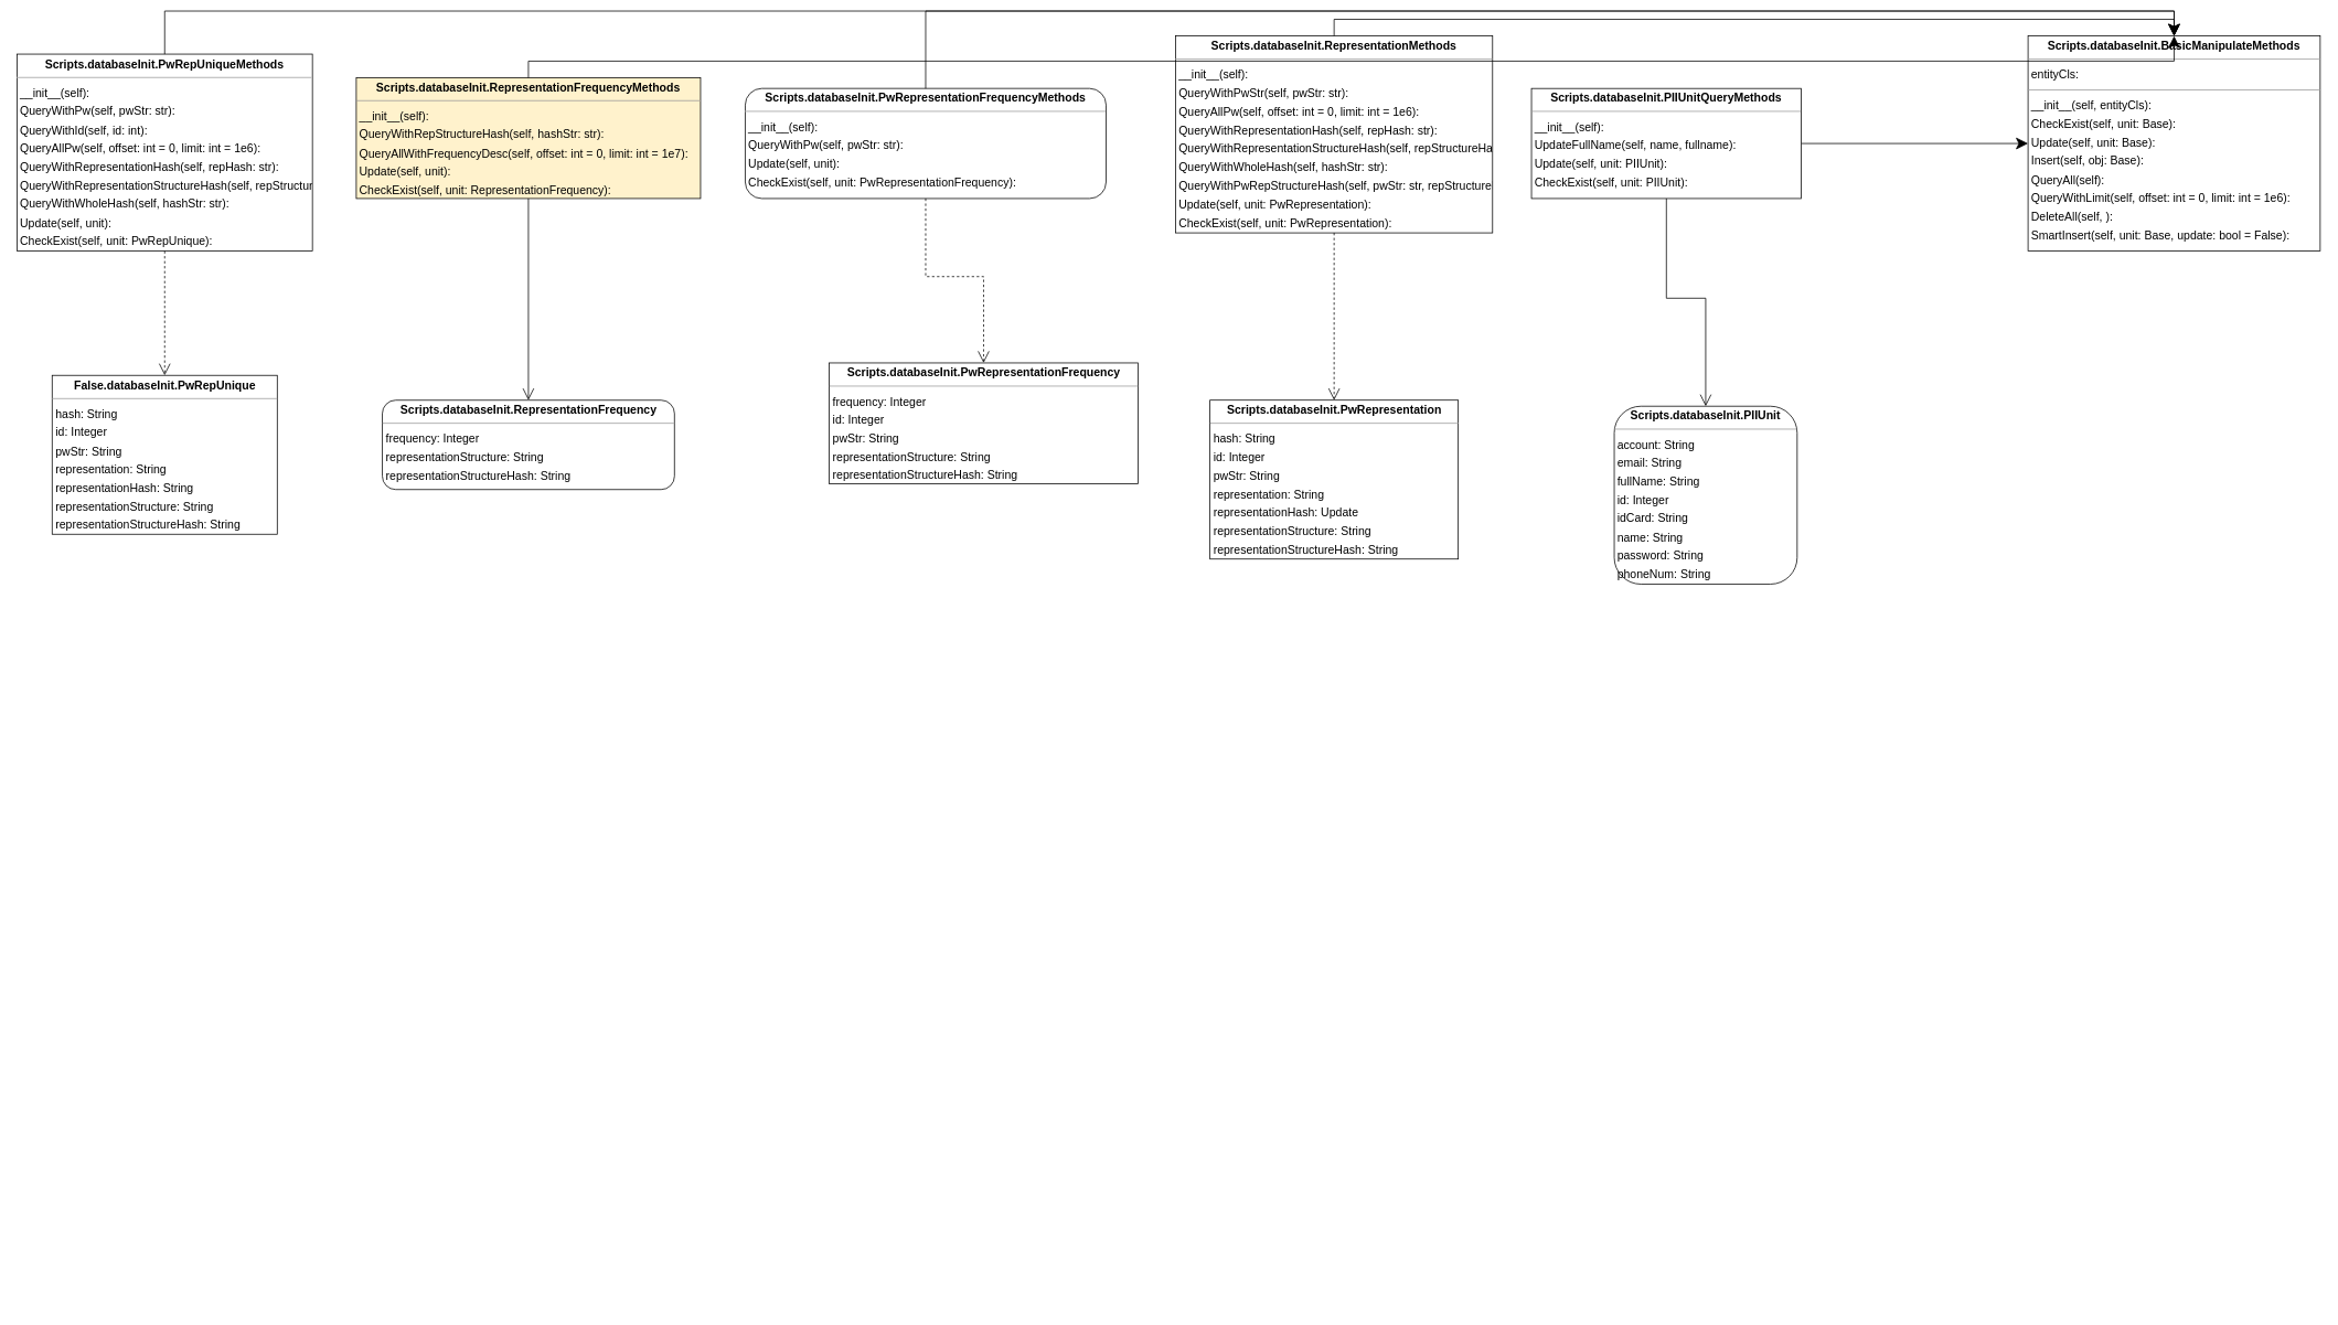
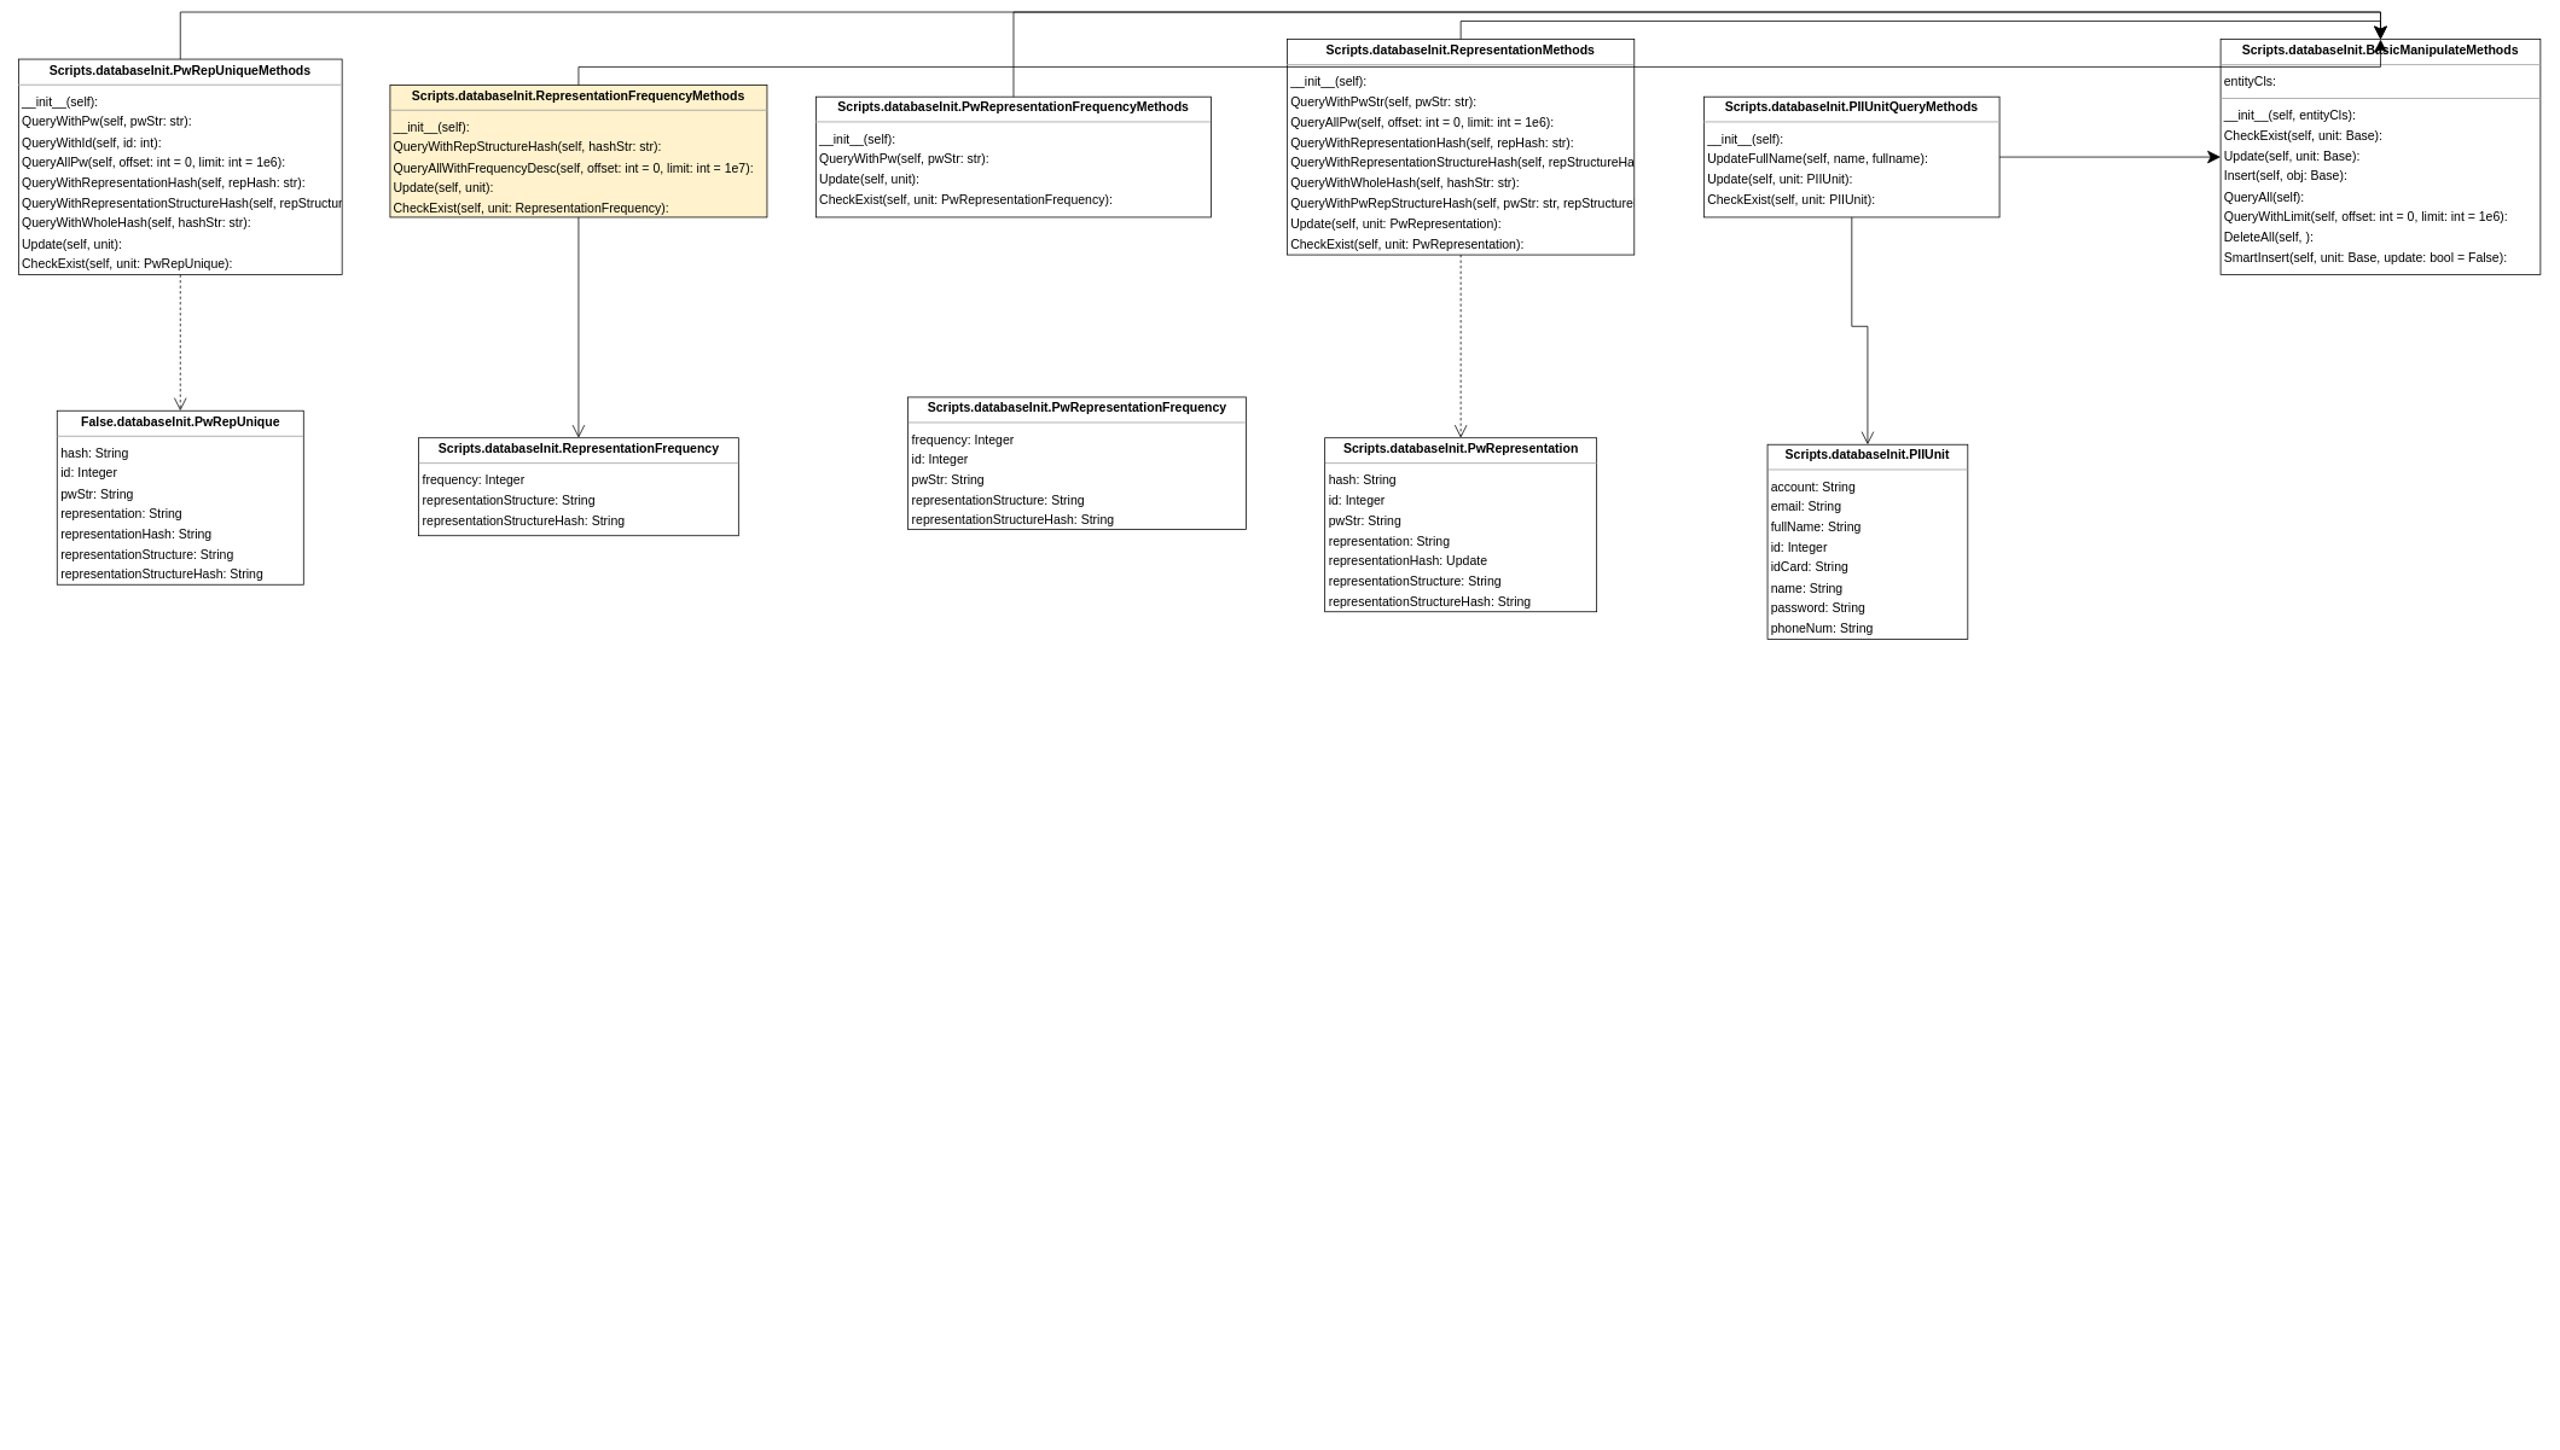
- <mxCell id="11" value="&lt;p style=&quot;margin:0px;margin-top:4px;text-align:center;&quot;&gt;&lt;b&gt;Scripts.databaseInit.PwRepresentationFrequencyMethods&lt;/b&gt;&lt;/p&gt;&lt;hr size=&quot;1&quot;/&gt;&lt;p style=&quot;margin:0 0 0 4px;line-height:1.6;&quot;&gt; __init__(self): &lt;br/&gt; QueryWithPw(self, pwStr: str): &lt;br/&gt; Update(self, unit): &lt;br/&gt; CheckExist(self, unit: PwRepresentationFrequency): &lt;/p&gt;" style="verticalAlign=top;align=left;overflow=fill;fontSize=14;fontFamily=Helvetica;html=1;shadow=0;comic=0;labelBackgroundColor=none;strokeWidth=1;rounded=1;" parent="1" vertex="1"><mxGeometry x="900" y="84.33" width="436" height="133" as="geometry" /></mxCell>
+ <mxCell id="11" value="&lt;p style=&quot;margin:0px;margin-top:4px;text-align:center;&quot;&gt;&lt;b&gt;Scripts.databaseInit.PwRepresentationFrequencyMethods&lt;/b&gt;&lt;/p&gt;&lt;hr size=&quot;1&quot;/&gt;&lt;p style=&quot;margin:0 0 0 4px;line-height:1.6;&quot;&gt; __init__(self): &lt;br/&gt; QueryWithPw(self, pwStr: str): &lt;br/&gt; Update(self, unit): &lt;br/&gt; CheckExist(self, unit: PwRepresentationFrequency): &lt;/p&gt;" style="verticalAlign=top;align=left;overflow=fill;fontSize=14;fontFamily=Helvetica;html=1;rounded=0;shadow=0;comic=0;labelBackgroundColor=none;strokeWidth=1;" parent="1" vertex="1"><mxGeometry x="900" y="84.33" width="436" height="133" as="geometry" /></mxCell>
- <mxCell id="9" value="&lt;p style=&quot;margin:0px;margin-top:4px;text-align:center;&quot;&gt;&lt;b&gt;Scripts.databaseInit.PIIUnitQueryMethods&lt;/b&gt;&lt;/p&gt;&lt;hr size=&quot;1&quot;/&gt;&lt;p style=&quot;margin:0 0 0 4px;line-height:1.6;&quot;&gt; __init__(self): &lt;br/&gt; UpdateFullName(self, name, fullname): &lt;br/&gt; Update(self, unit: PIIUnit): &lt;br/&gt; CheckExist(self, unit: PIIUnit): &lt;/p&gt;" style="verticalAlign=top;align=left;overflow=fill;fontSize=14;fontFamily=Helvetica;html=1;rounded=0;shadow=0;comic=0;labelBackgroundColor=none;strokeWidth=1;" parent="1" vertex="1"><mxGeometry x="1850" y="84.33" width="326" height="133" as="geometry" /></mxCell>
+ <mxCell id="9" value="&lt;p style=&quot;margin:0px;margin-top:4px;text-align:center;&quot;&gt;&lt;b&gt;Scripts.databaseInit.PIIUnitQueryMethods&lt;/b&gt;&lt;/p&gt;&lt;hr size=&quot;1&quot;/&gt;&lt;p style=&quot;margin:0 0 0 4px;line-height:1.6;&quot;&gt; __init__(self): &lt;br/&gt; UpdateFullName(self, name, fullname): &lt;br/&gt; Update(self, unit: PIIUnit): &lt;br/&gt; CheckExist(self, unit: PIIUnit): &lt;/p&gt;" style="verticalAlign=top;align=left;overflow=fill;fontSize=14;fontFamily=Helvetica;html=1;rounded=0;shadow=0;comic=0;labelBackgroundColor=none;strokeWidth=1;" parent="1" vertex="1"><mxGeometry x="1880" y="84.33" width="326" height="133" as="geometry" /></mxCell>
- <mxCell id="23" style="edgeStyle=orthogonalEdgeStyle;rounded=0;orthogonalLoop=1;jettySize=auto;html=1;entryX=0.5;entryY=0;entryDx=0;entryDy=0;dashed=1;endSize=12;endArrow=open;endFill=0;exitX=0.5;exitY=1;exitDx=0;exitDy=0;" parent="1" source="11" target="5" edge="1"><mxGeometry relative="1" as="geometry"><mxPoint x="980" y="294.389" as="sourcePoint" /><mxPoint x="1106.5" y="574.33" as="targetPoint" /></mxGeometry></mxCell>
- <mxCell id="6" value="&lt;p style=&quot;margin:0px;margin-top:4px;text-align:center;&quot;&gt;&lt;b&gt;Scripts.databaseInit.RepresentationFrequency&lt;/b&gt;&lt;/p&gt;&lt;hr size=&quot;1&quot;/&gt;&lt;p style=&quot;margin:0 0 0 4px;line-height:1.6;&quot;&gt; frequency: Integer&lt;br/&gt; representationStructure: String&lt;br/&gt; representationStructureHash: String&lt;/p&gt;" style="verticalAlign=top;align=left;overflow=fill;fontSize=14;fontFamily=Helvetica;html=1;shadow=0;comic=0;labelBackgroundColor=none;strokeWidth=1;rounded=1;" parent="1" vertex="1"><mxGeometry x="461.5" y="461" width="353" height="108" as="geometry" /></mxCell>
+ <mxCell id="6" value="&lt;p style=&quot;margin:0px;margin-top:4px;text-align:center;&quot;&gt;&lt;b&gt;Scripts.databaseInit.RepresentationFrequency&lt;/b&gt;&lt;/p&gt;&lt;hr size=&quot;1&quot;/&gt;&lt;p style=&quot;margin:0 0 0 4px;line-height:1.6;&quot;&gt; frequency: Integer&lt;br/&gt; representationStructure: String&lt;br/&gt; representationStructureHash: String&lt;/p&gt;" style="verticalAlign=top;align=left;overflow=fill;fontSize=14;fontFamily=Helvetica;html=1;rounded=0;shadow=0;comic=0;labelBackgroundColor=none;strokeWidth=1;" parent="1" vertex="1"><mxGeometry x="461.5" y="461" width="353" height="108" as="geometry" /></mxCell>
- <mxCell id="2" value="&lt;p style=&quot;margin:0px;margin-top:4px;text-align:center;&quot;&gt;&lt;b&gt;Scripts.databaseInit.PIIUnit&lt;/b&gt;&lt;/p&gt;&lt;hr size=&quot;1&quot;/&gt;&lt;p style=&quot;margin:0 0 0 4px;line-height:1.6;&quot;&gt; account: String&lt;br/&gt; email: String&lt;br/&gt; fullName: String&lt;br/&gt; id: Integer&lt;br/&gt; idCard: String&lt;br/&gt; name: String&lt;br/&gt; password: String&lt;br/&gt; phoneNum: String&lt;/p&gt;" style="verticalAlign=top;align=left;overflow=fill;fontSize=14;fontFamily=Helvetica;html=1;shadow=0;comic=0;labelBackgroundColor=none;strokeWidth=1;rounded=1;" parent="1" vertex="1"><mxGeometry x="1950" y="468.33" width="221" height="215" as="geometry" /></mxCell>
+ <mxCell id="2" value="&lt;p style=&quot;margin:0px;margin-top:4px;text-align:center;&quot;&gt;&lt;b&gt;Scripts.databaseInit.PIIUnit&lt;/b&gt;&lt;/p&gt;&lt;hr size=&quot;1&quot;/&gt;&lt;p style=&quot;margin:0 0 0 4px;line-height:1.6;&quot;&gt; account: String&lt;br/&gt; email: String&lt;br/&gt; fullName: String&lt;br/&gt; id: Integer&lt;br/&gt; idCard: String&lt;br/&gt; name: String&lt;br/&gt; password: String&lt;br/&gt; phoneNum: String&lt;/p&gt;" style="verticalAlign=top;align=left;overflow=fill;fontSize=14;fontFamily=Helvetica;html=1;rounded=0;shadow=0;comic=0;labelBackgroundColor=none;strokeWidth=1;" parent="1" vertex="1"><mxGeometry x="1950" y="468.33" width="221" height="215" as="geometry" /></mxCell>
